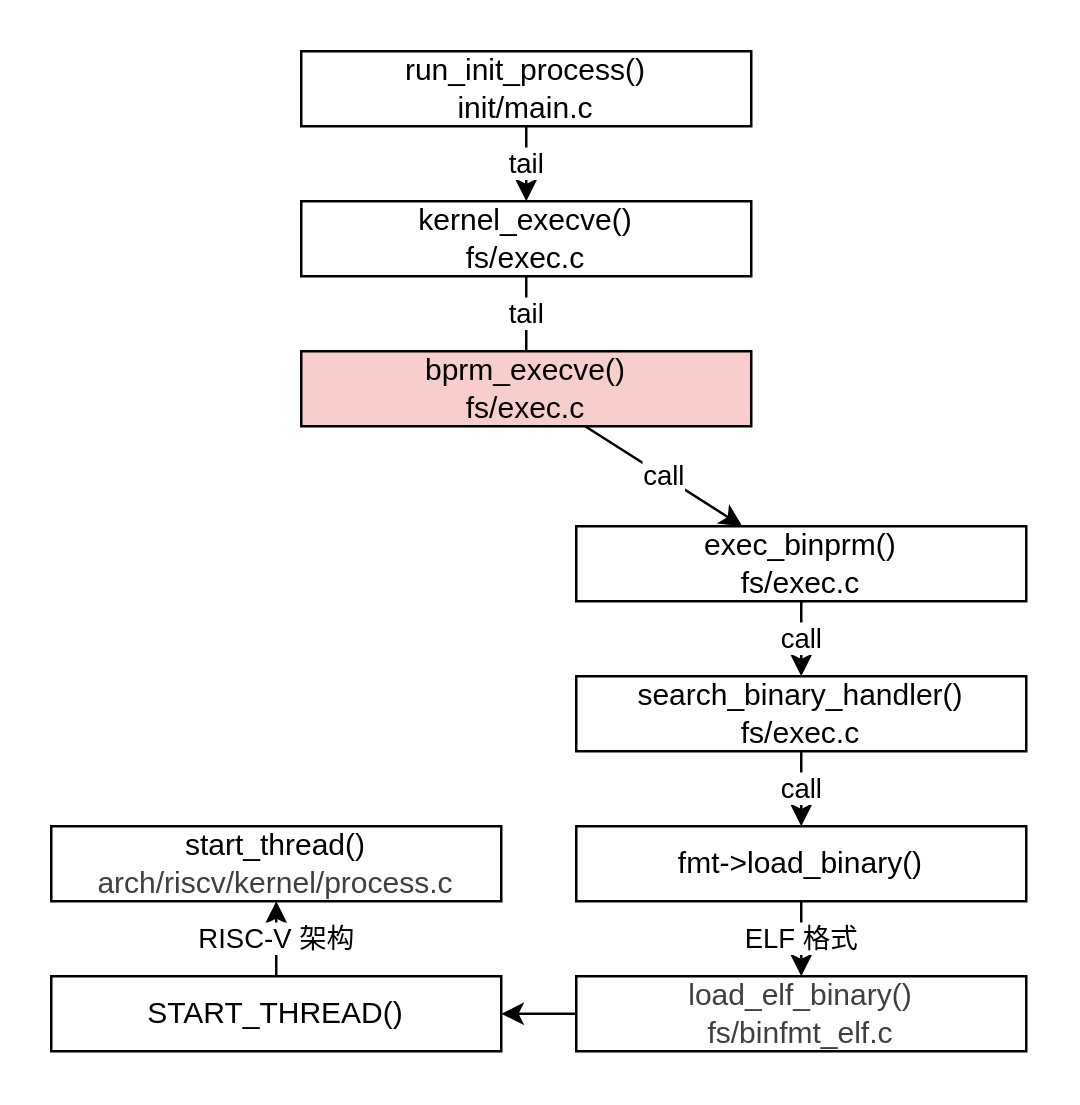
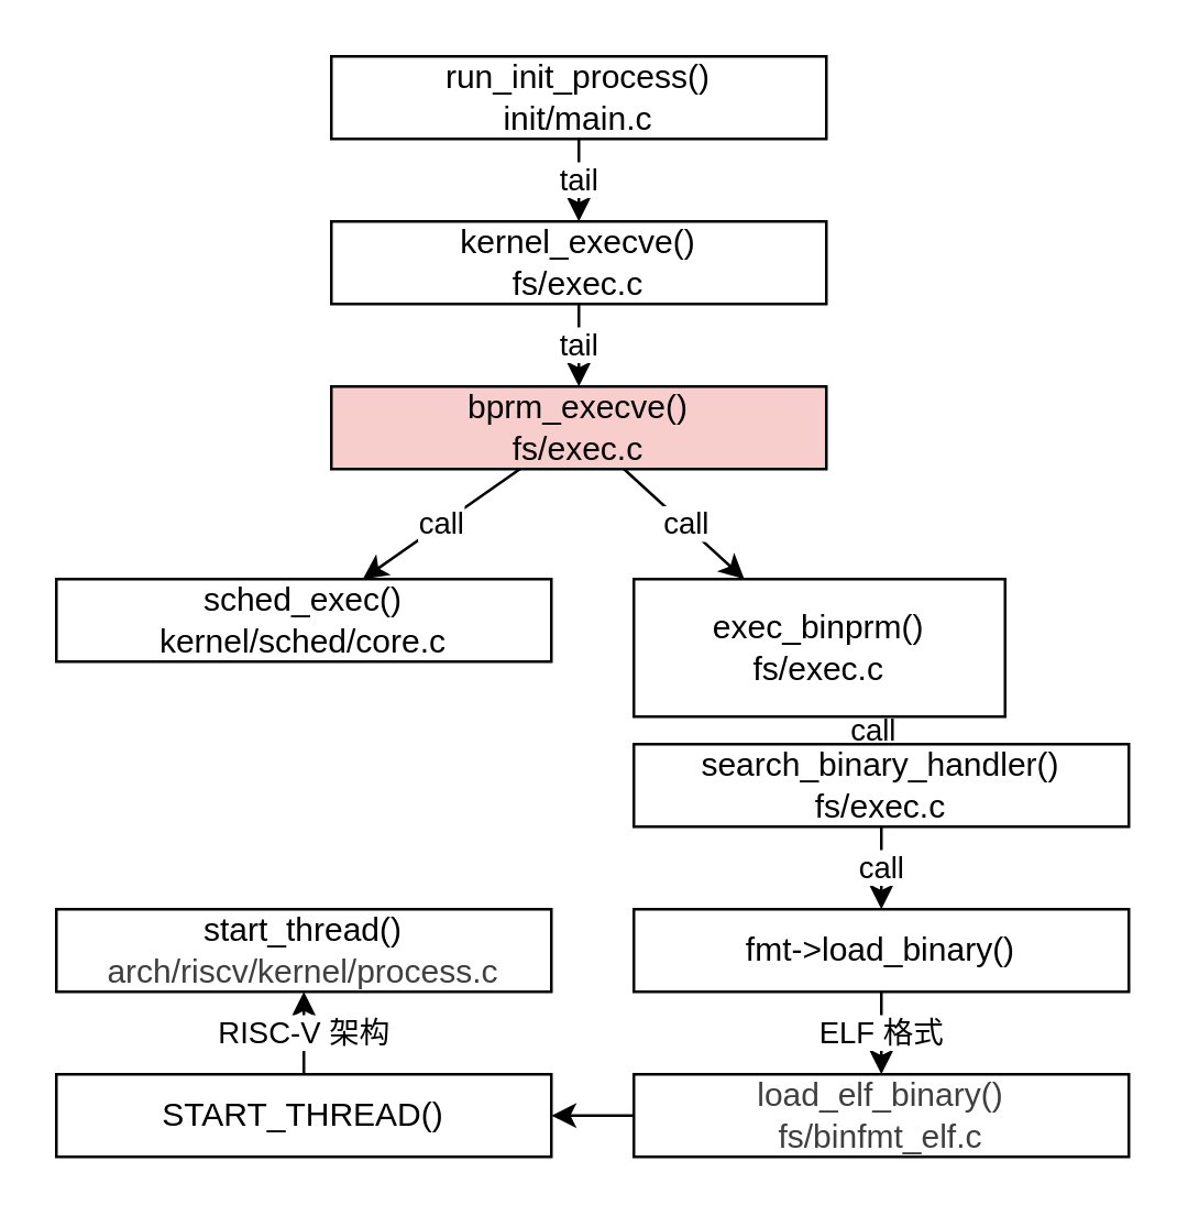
- <mxCell id="4" value="tail" style="edgeStyle=none;html=1;entryX=0.5;entryY=0;entryDx=0;entryDy=0;endArrow=none;" edge="1" parent="1" source="5" target="8"><mxGeometry relative="1" as="geometry" /></mxCell>
+ <mxCell id="4" value="tail" style="edgeStyle=none;html=1;entryX=0.5;entryY=0;entryDx=0;entryDy=0;" edge="1" parent="1" source="5" target="8"><mxGeometry relative="1" as="geometry" /></mxCell>
+ <mxCell id="6" value="call" style="edgeStyle=none;html=1;" edge="1" parent="1" source="8" target="9"><mxGeometry relative="1" as="geometry" /></mxCell>
+ <mxCell id="9" value="sched_exec()&lt;div&gt;kernel/sched/core.c&lt;/div&gt;" style="rounded=0;whiteSpace=wrap;html=1;fontSize=12;" vertex="1" parent="1"><mxGeometry x="20" y="210" width="180" height="30" as="geometry" /></mxCell>
- <mxCell id="11" value="exec_binprm()&lt;div&gt;fs/exec.c&lt;/div&gt;" style="rounded=0;whiteSpace=wrap;html=1;fontSize=12;" vertex="1" parent="1"><mxGeometry x="230" y="210" width="180" height="30" as="geometry" /></mxCell>
+ <mxCell id="11" value="exec_binprm()&lt;div&gt;fs/exec.c&lt;/div&gt;" style="rounded=0;whiteSpace=wrap;html=1;fontSize=12;" vertex="1" parent="1"><mxGeometry x="230" y="210" width="135" height="50" as="geometry" /></mxCell>
